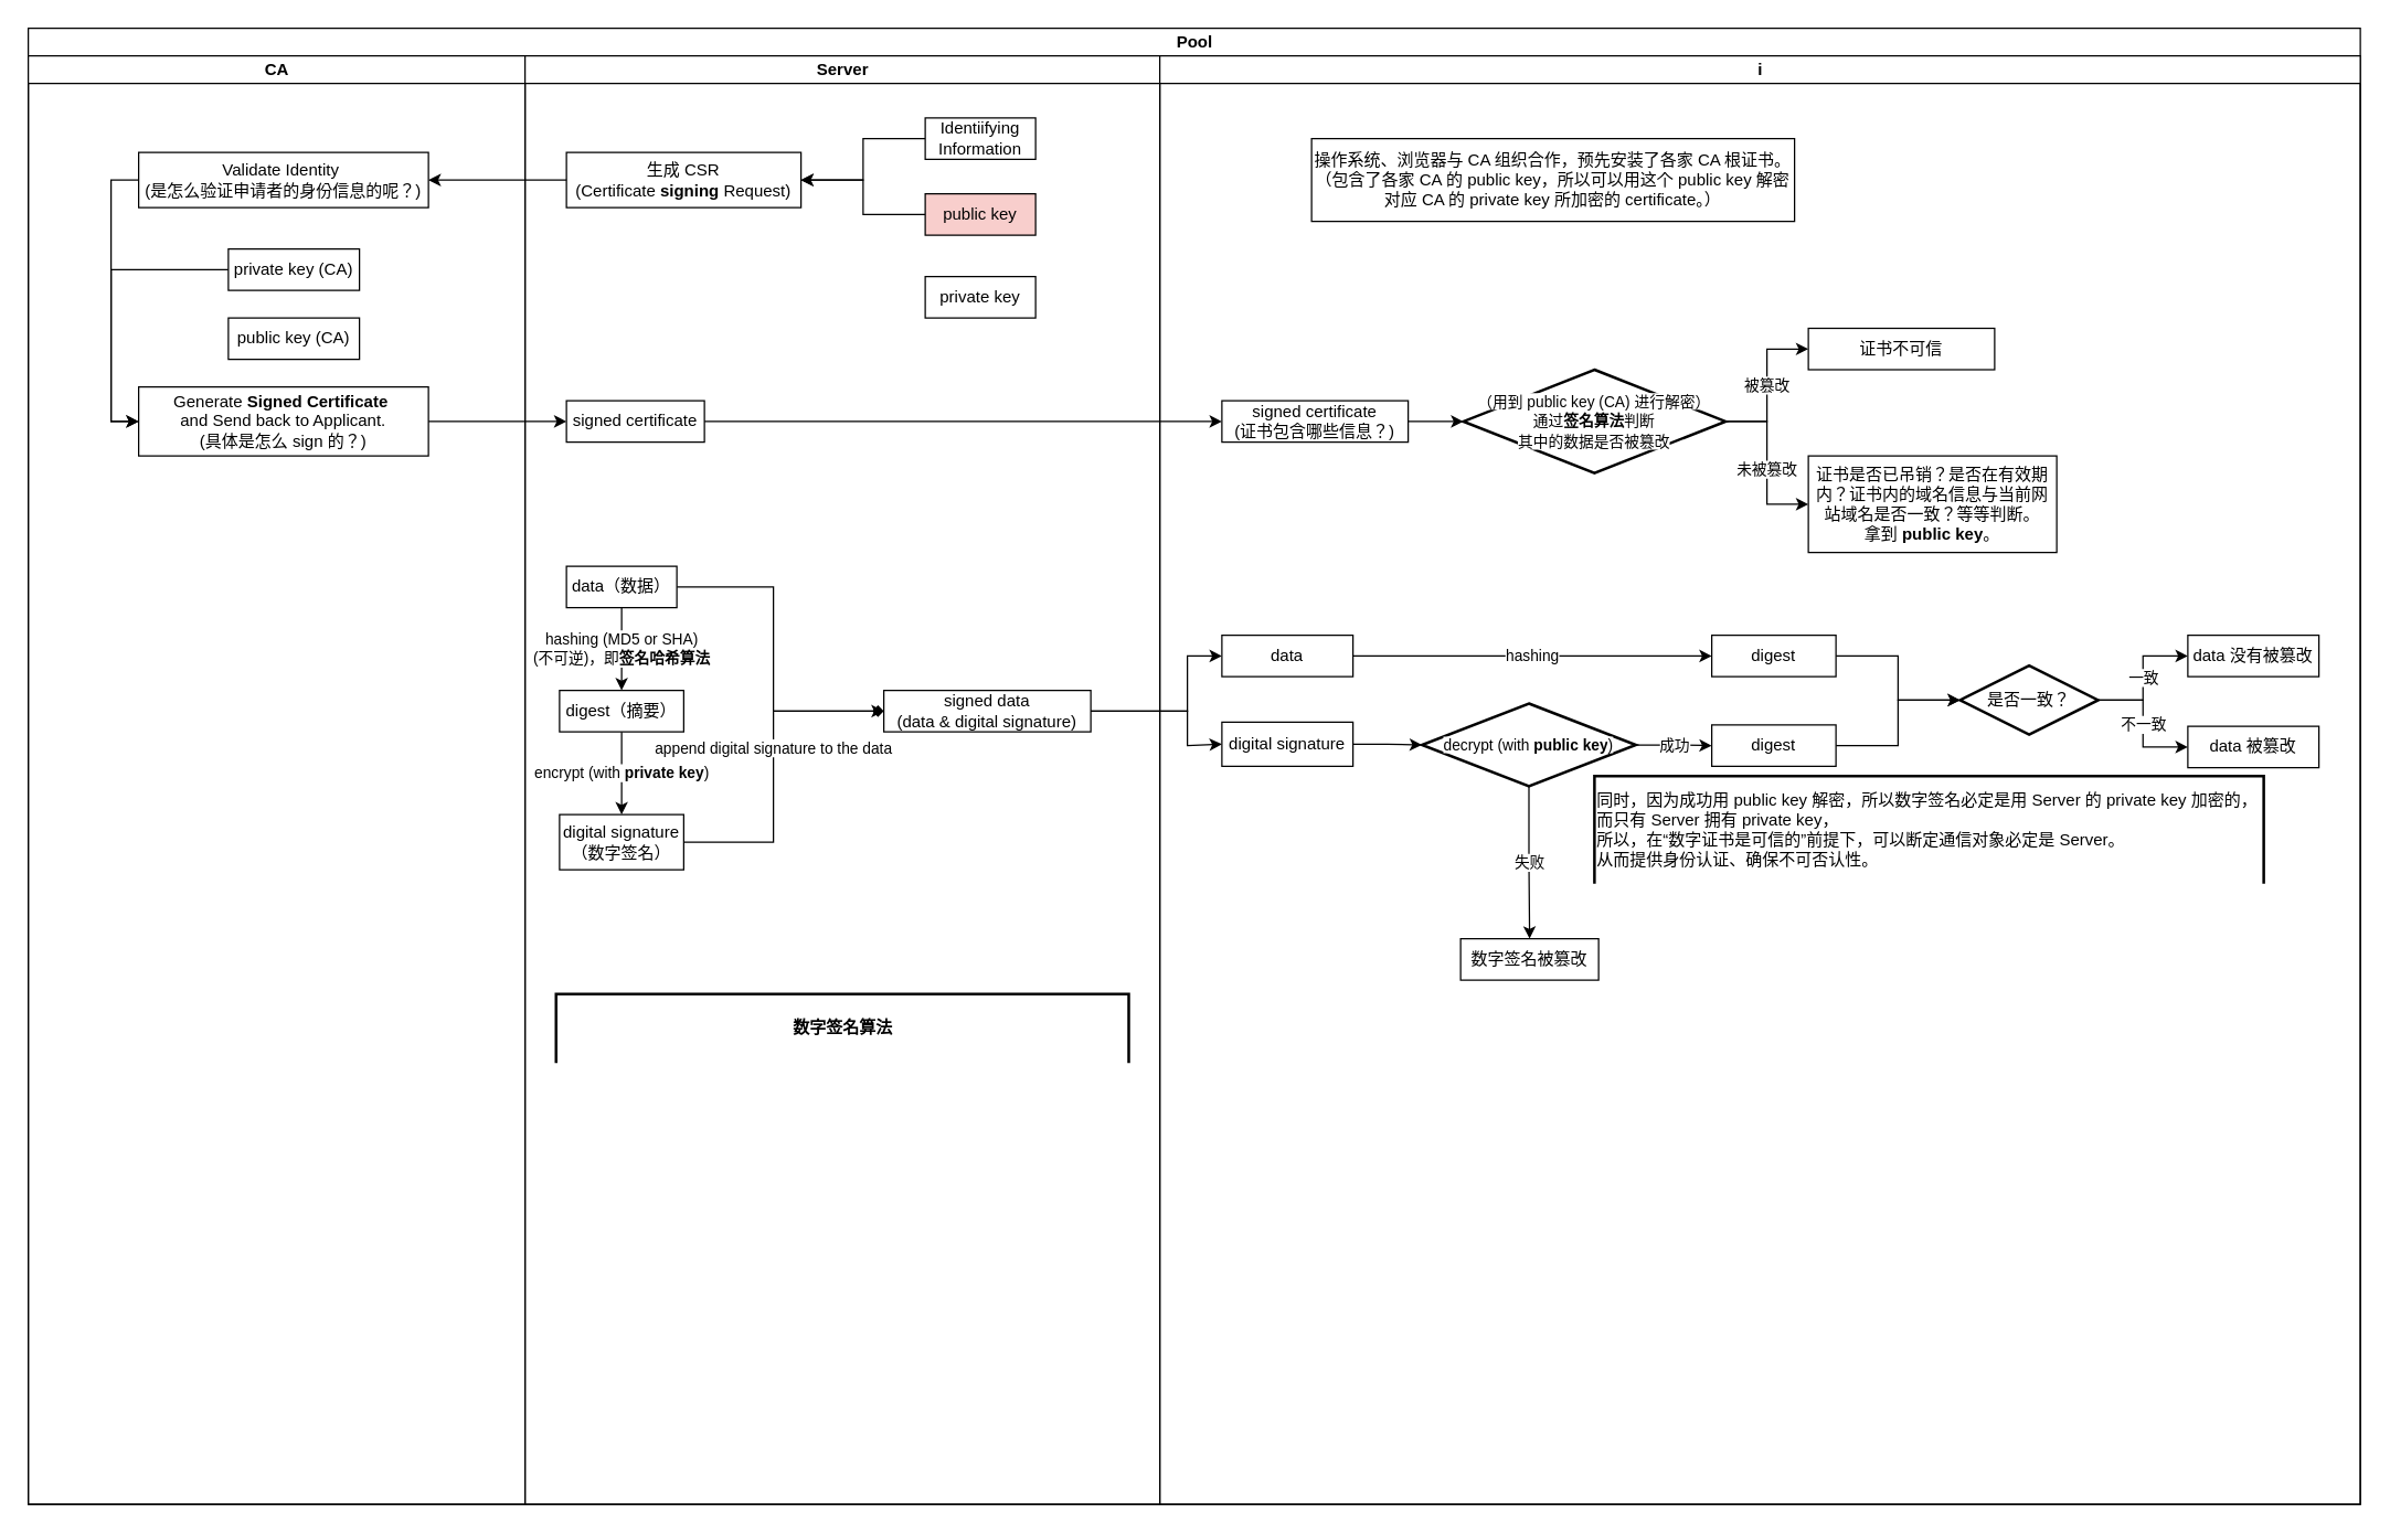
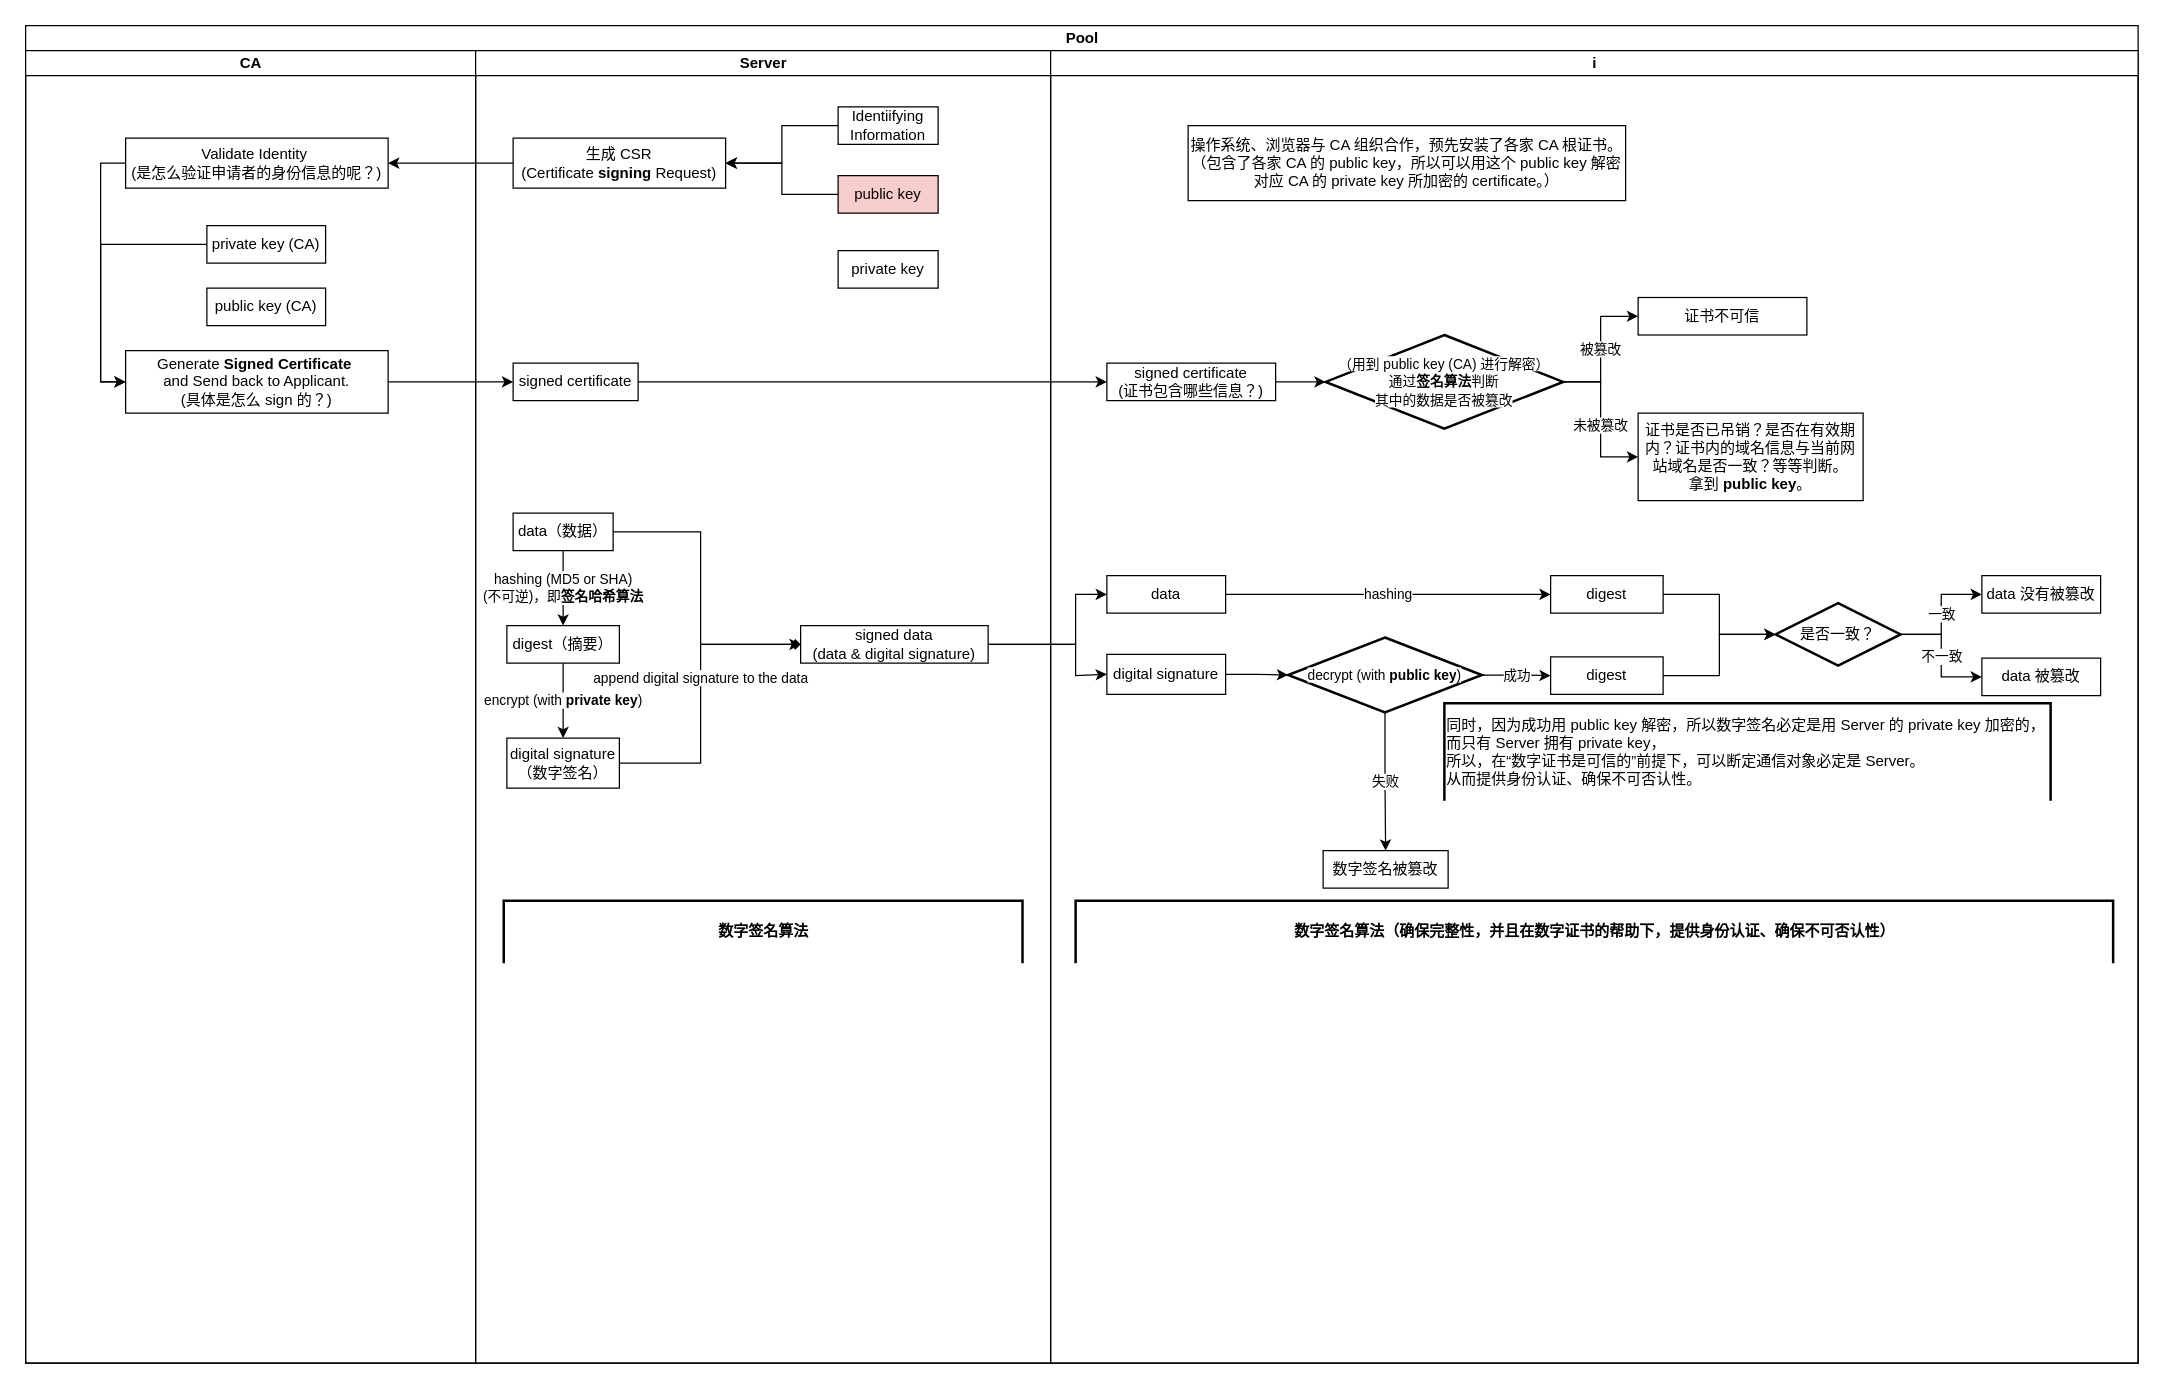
+ <mxCell id="54" value="&lt;b&gt;数字签名算法（确保完整性，并且在数字证书的帮助下，&lt;/b&gt;&lt;b&gt;提供身份认证、确保不可否认性）&lt;/b&gt;" style="strokeWidth=2;html=1;shape=mxgraph.flowchart.annotation_1;align=center;pointerEvents=1;direction=south;" vertex="1" parent="32"><mxGeometry x="20" y="680" width="830" height="50" as="geometry" /></mxCell>
